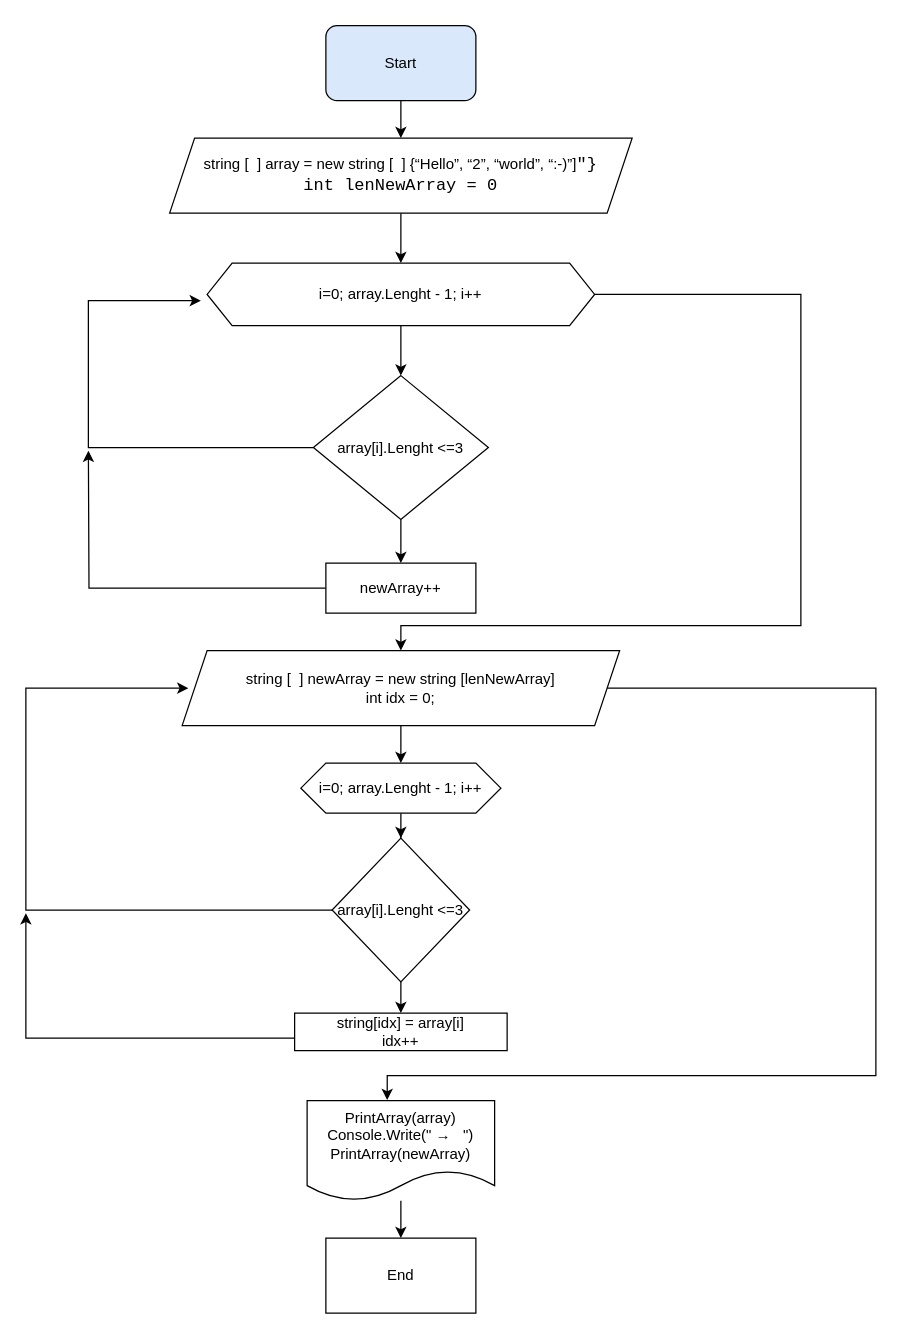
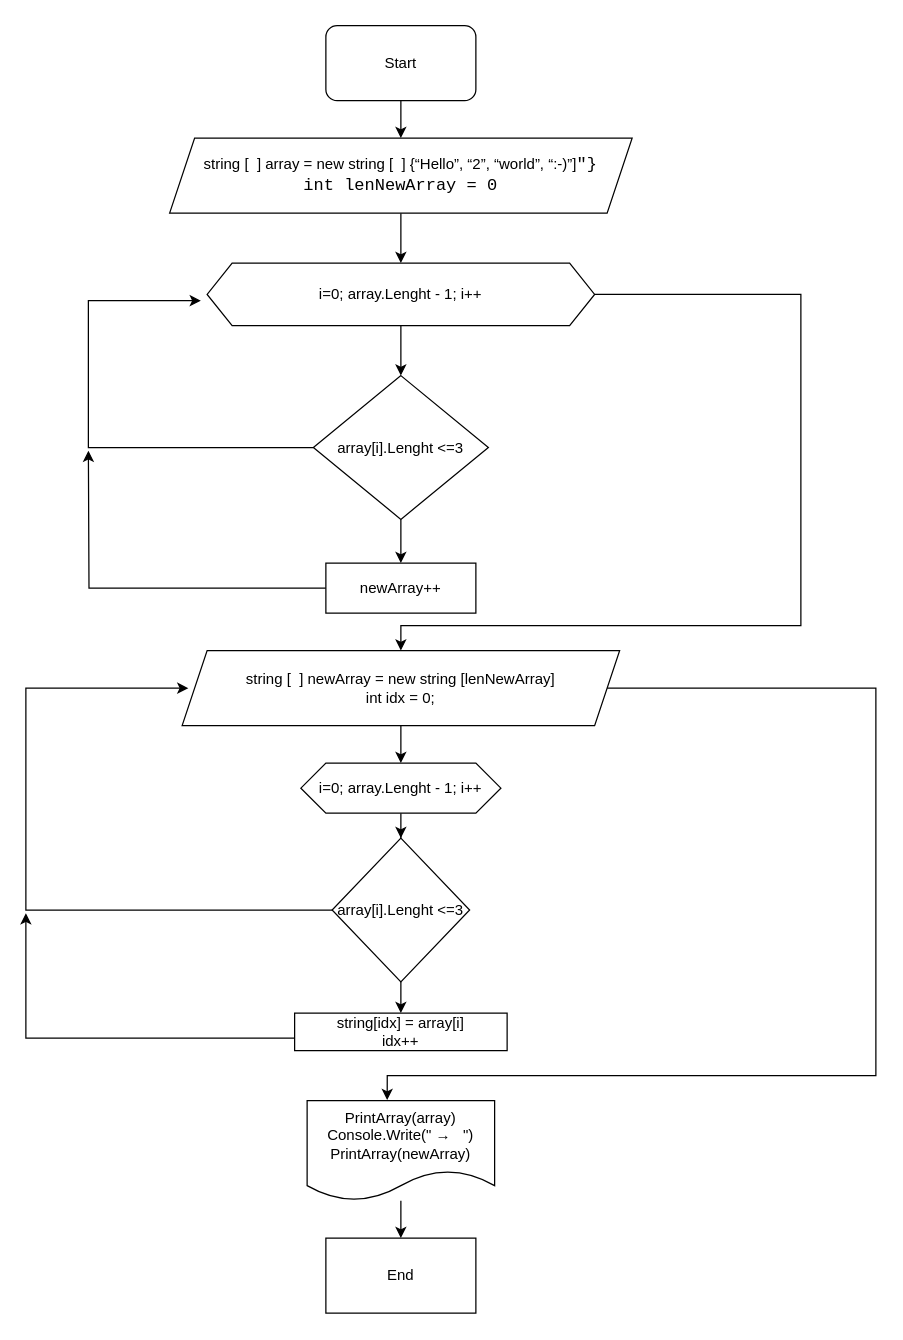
- <mxCell id="5" value="Start" style="rounded=1;whiteSpace=wrap;html=1;fillColor=#dae8fc;" vertex="1" parent="1"><mxGeometry x="260" width="120" height="60" as="geometry" y="20" /></mxCell>
+ <mxCell id="5" value="Start" style="rounded=1;whiteSpace=wrap;html=1;" vertex="1" parent="1"><mxGeometry x="260" width="120" height="60" as="geometry" y="20" /></mxCell>
